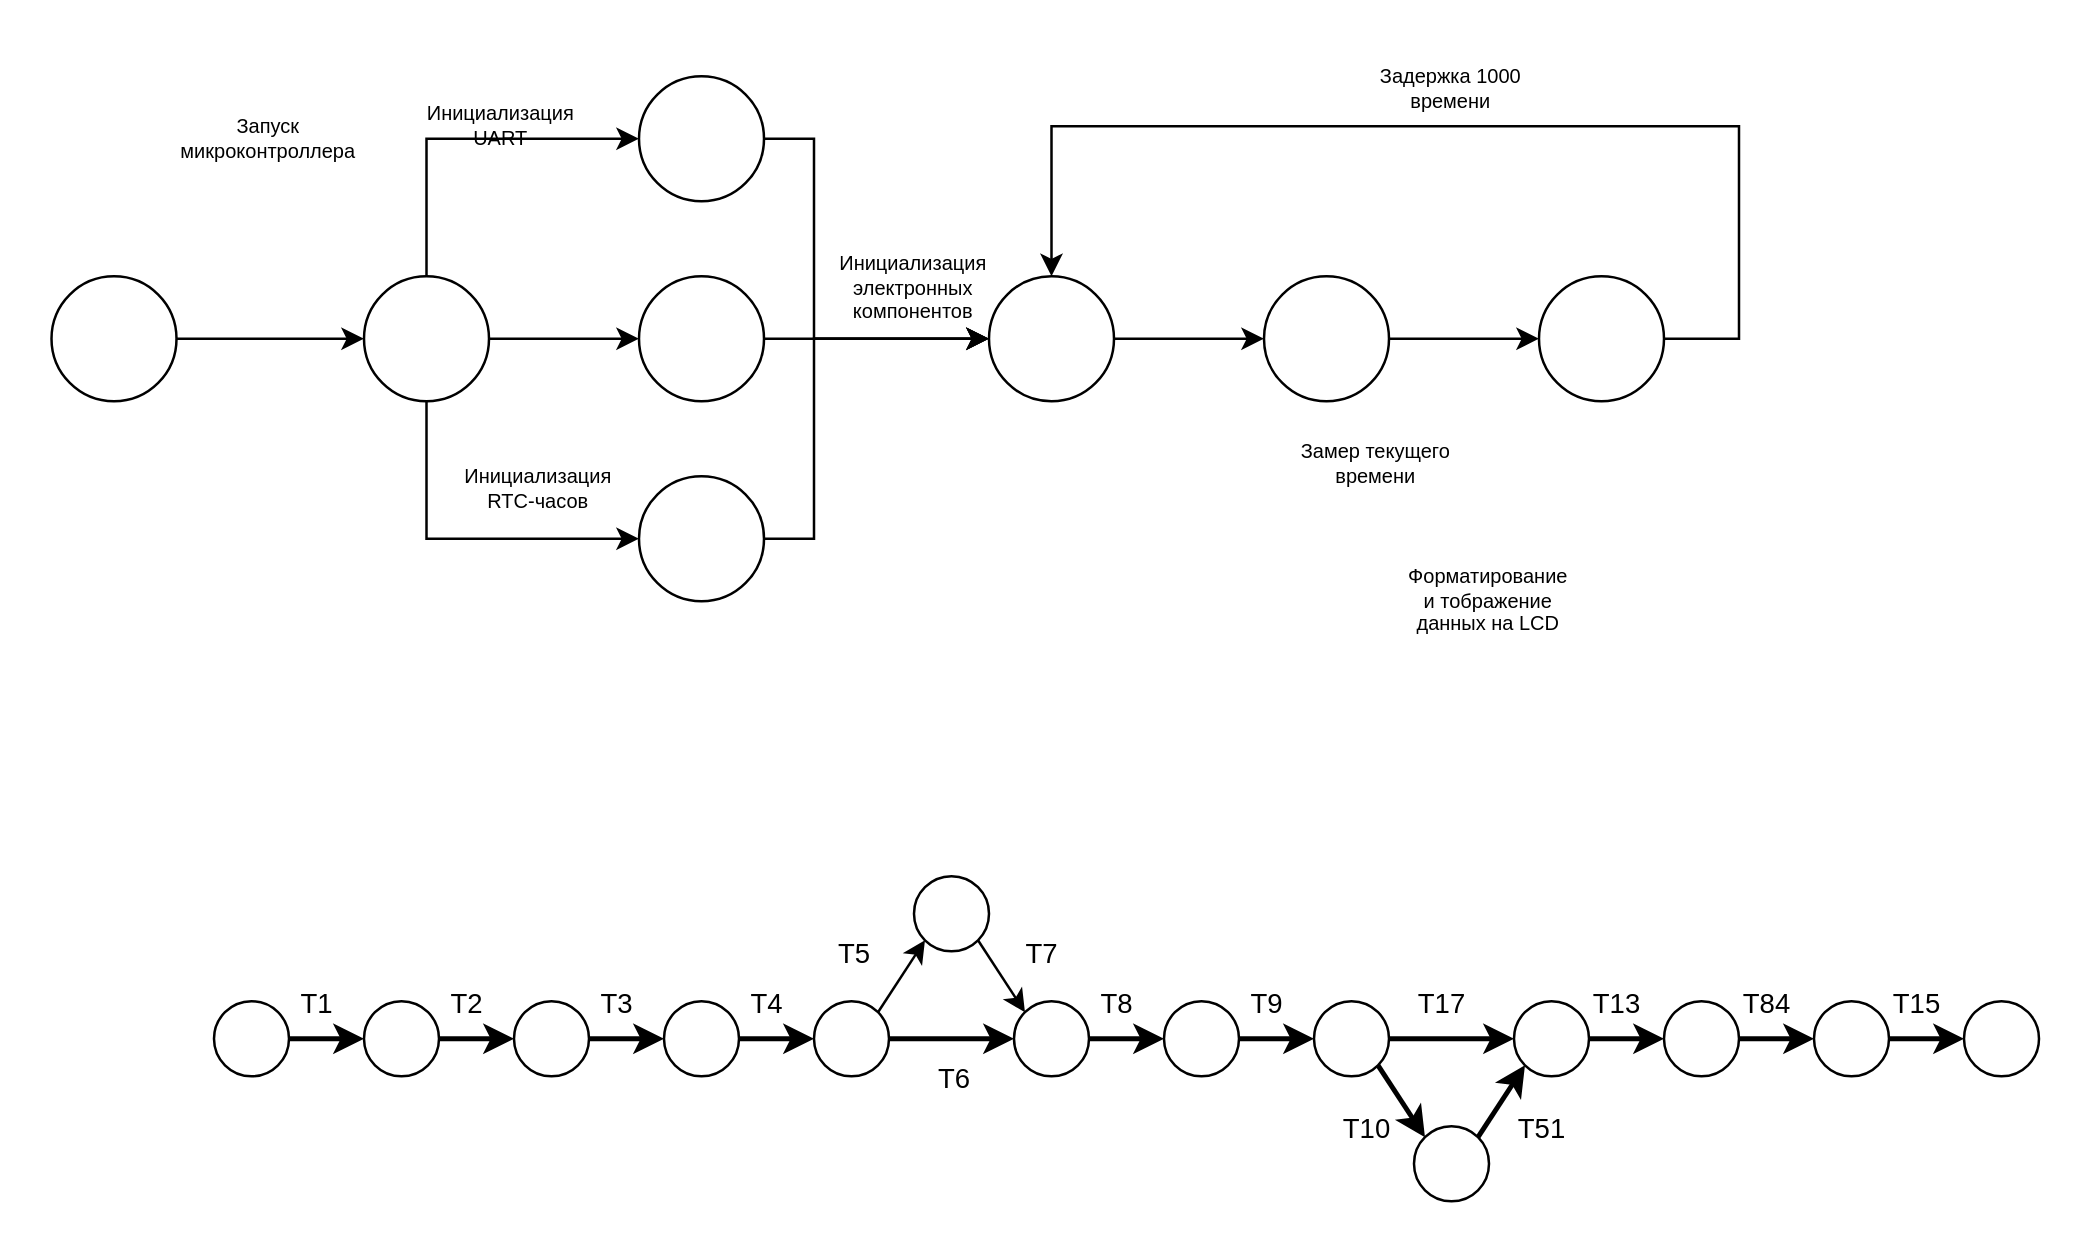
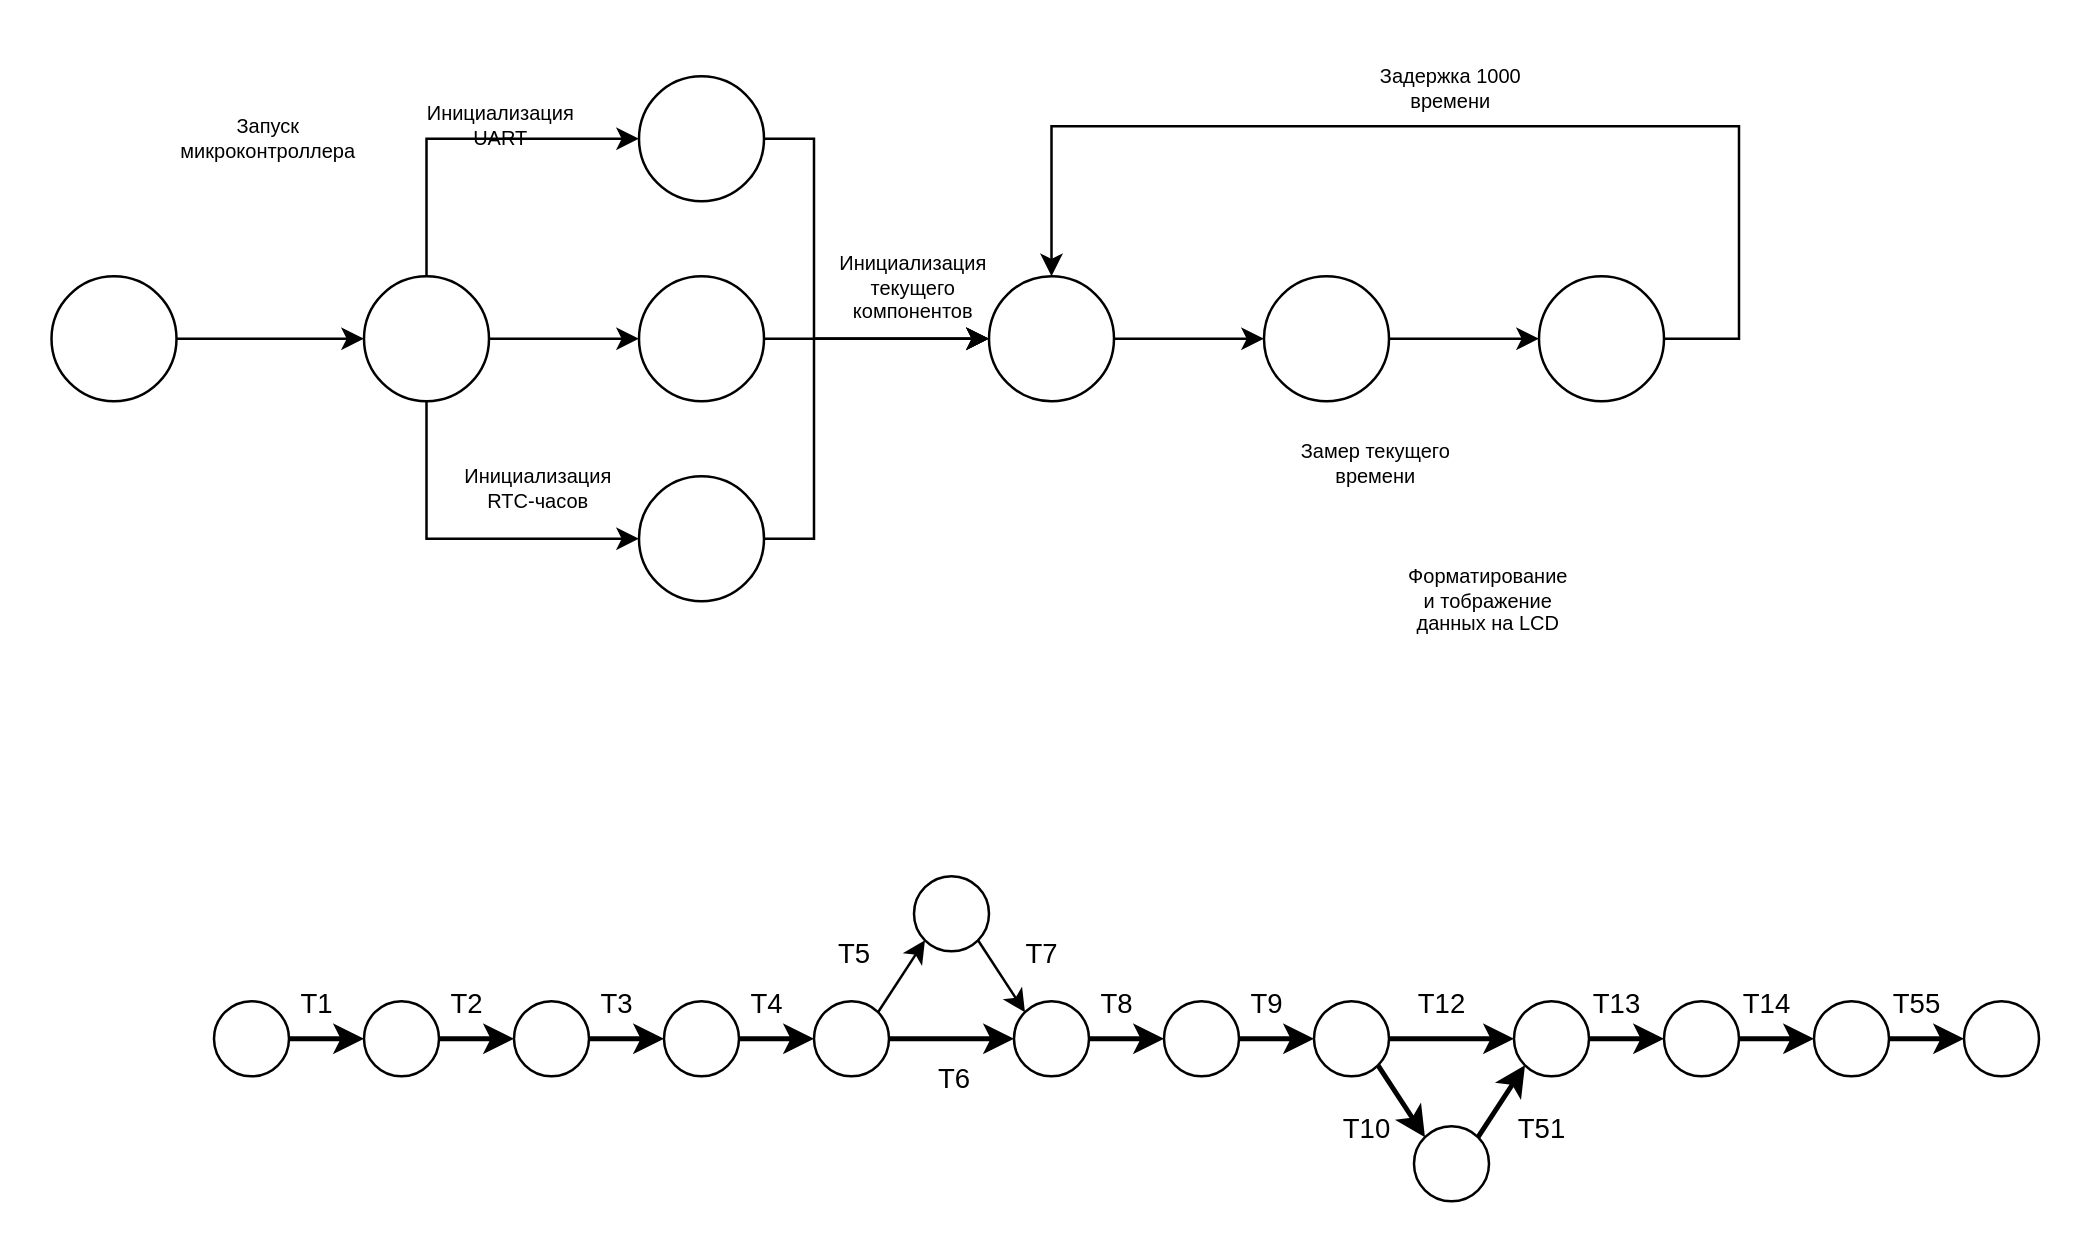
- <mxCell id="63" value="Инициализация электронных компонентов" style="text;html=1;align=center;verticalAlign=middle;whiteSpace=wrap;rounded=0;fontSize=8;spacing=0;" vertex="1" parent="1"><mxGeometry x="335" y="100" width="60" height="30" as="geometry" /></mxCell>
+ <mxCell id="63" value="Инициализация текущего компонентов" style="text;html=1;align=center;verticalAlign=middle;whiteSpace=wrap;rounded=0;fontSize=8;spacing=0;" vertex="1" parent="1"><mxGeometry x="335" y="100" width="60" height="30" as="geometry" /></mxCell>
- <mxCell id="36" value="T17" style="edgeLabel;html=1;align=center;verticalAlign=middle;resizable=0;points=[];" parent="1" vertex="1" connectable="0"><mxGeometry x="575" y="400" as="geometry" /></mxCell>
+ <mxCell id="36" value="T12" style="edgeLabel;html=1;align=center;verticalAlign=middle;resizable=0;points=[];" parent="1" vertex="1" connectable="0"><mxGeometry x="575" y="400" as="geometry" /></mxCell>
- <mxCell id="44" value="T84" style="edgeLabel;html=1;align=center;verticalAlign=middle;resizable=0;points=[];" parent="1" vertex="1" connectable="0"><mxGeometry x="705" y="400" as="geometry" /></mxCell>
+ <mxCell id="44" value="T14" style="edgeLabel;html=1;align=center;verticalAlign=middle;resizable=0;points=[];" parent="1" vertex="1" connectable="0"><mxGeometry x="705" y="400" as="geometry" /></mxCell>
- <mxCell id="45" value="T15" style="edgeLabel;html=1;align=center;verticalAlign=middle;resizable=0;points=[];" parent="1" vertex="1" connectable="0"><mxGeometry x="765" y="400" as="geometry" /></mxCell>
+ <mxCell id="45" value="T55" style="edgeLabel;html=1;align=center;verticalAlign=middle;resizable=0;points=[];" parent="1" vertex="1" connectable="0"><mxGeometry x="765" y="400" as="geometry" /></mxCell>
